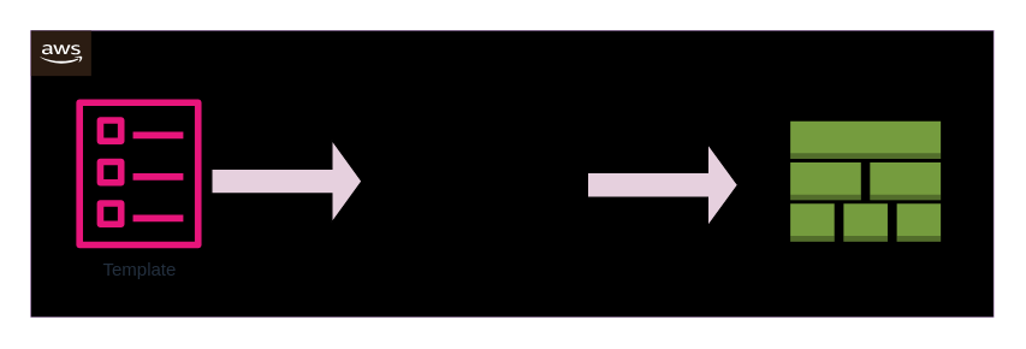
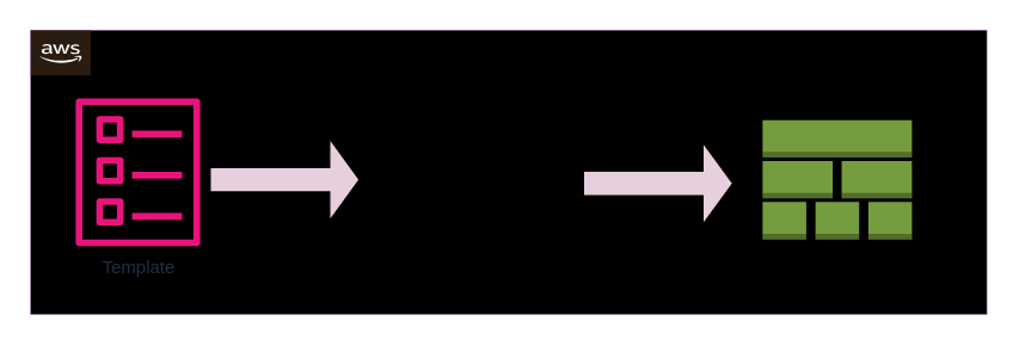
- <mxCell id="5" value="Stack" style="outlineConnect=0;dashed=0;verticalLabelPosition=bottom;verticalAlign=top;align=center;html=1;shape=mxgraph.aws3.stack_aws_cloudformation;fillColor=#759C3E;gradientColor=none;" parent="2" vertex="1"><mxGeometry x="505" y="60" width="100" height="80" as="geometry" /></mxCell>
+ <mxCell id="5" value="Stack" style="outlineConnect=0;dashed=0;verticalLabelPosition=bottom;verticalAlign=top;align=center;html=1;shape=mxgraph.aws3.stack_aws_cloudformation;fillColor=#759C3E;gradientColor=none;" parent="2" vertex="1"><mxGeometry x="490" y="60" width="100" height="80" as="geometry" /></mxCell>
